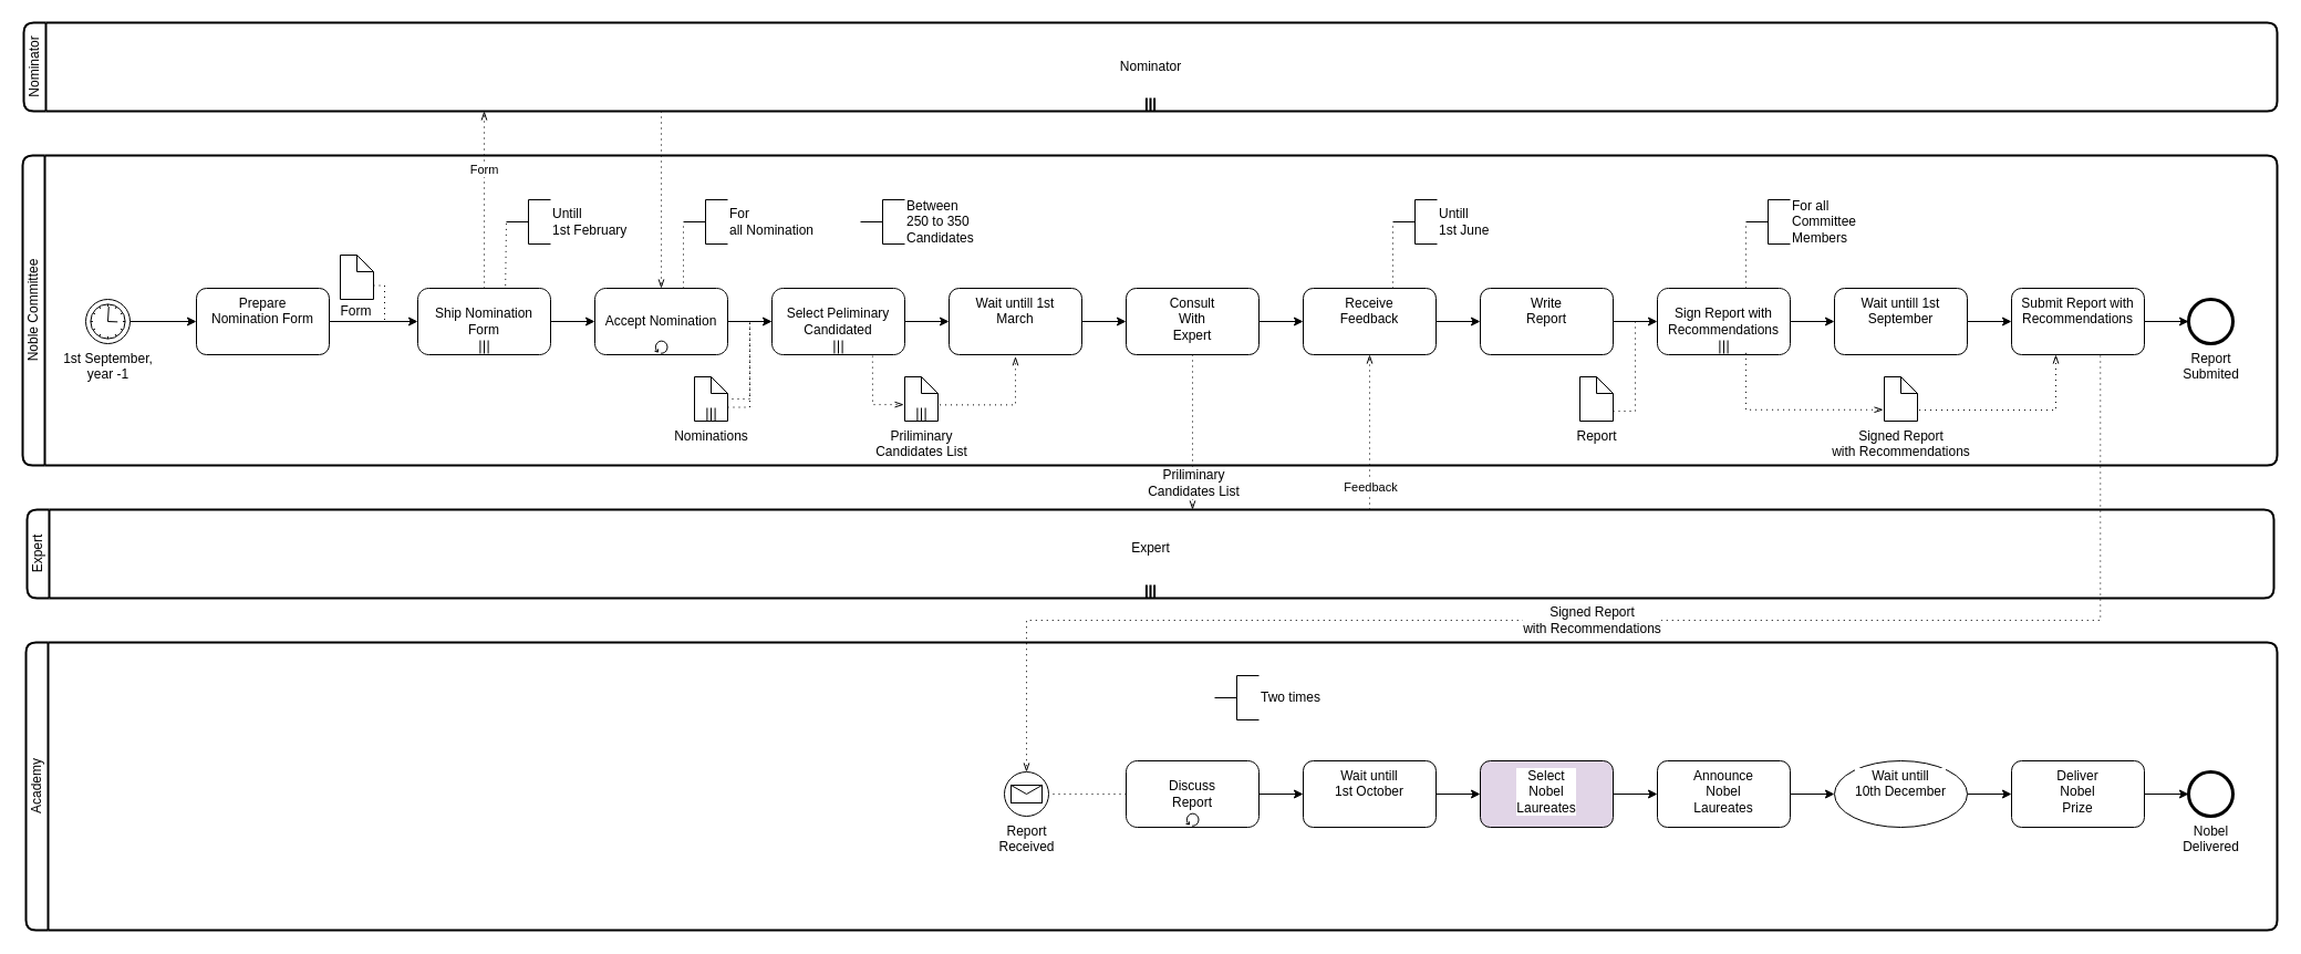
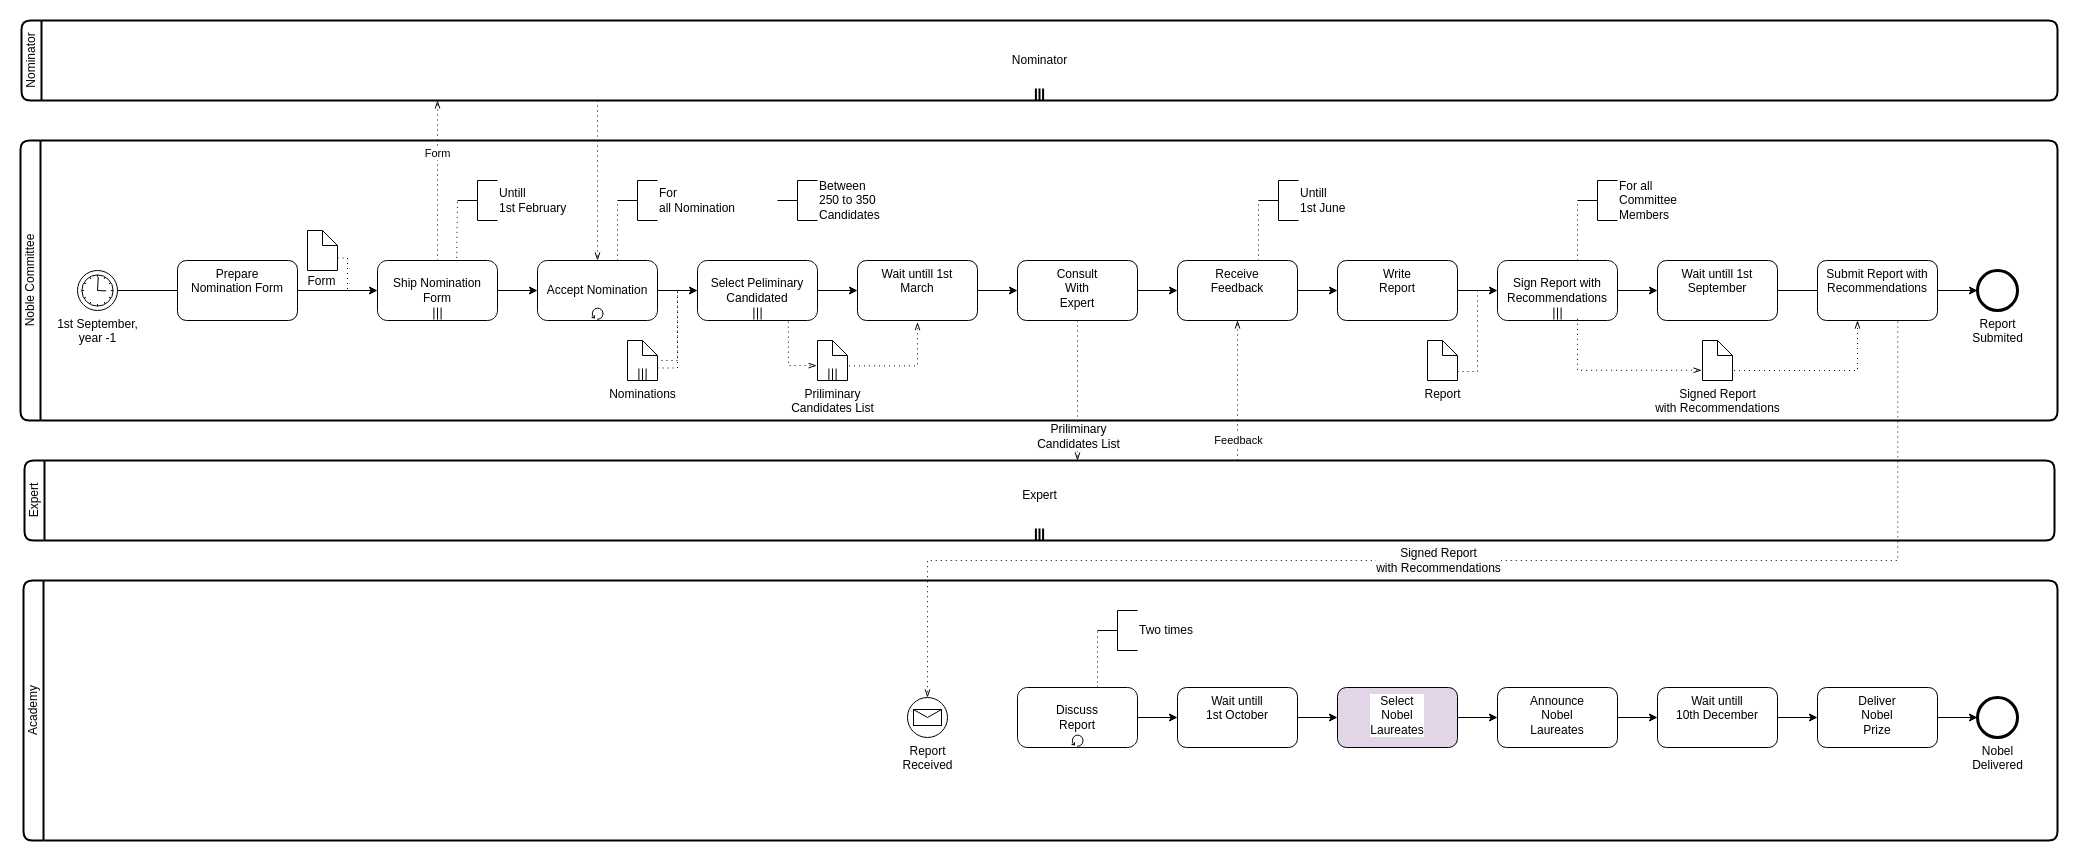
- <mxCell id="4" style="edgeStyle=orthogonalEdgeStyle;rounded=0;orthogonalLoop=1;jettySize=auto;html=1;" parent="1" source="5" target="6" edge="1"><mxGeometry relative="1" as="geometry" /></mxCell>
+ <mxCell id="4" style="edgeStyle=orthogonalEdgeStyle;rounded=0;orthogonalLoop=1;jettySize=auto;html=1;endArrow=none;" parent="1" source="5" target="6" edge="1"><mxGeometry relative="1" as="geometry" /></mxCell>
- <mxCell id="50" style="edgeStyle=orthogonalEdgeStyle;rounded=0;orthogonalLoop=1;jettySize=auto;html=1;entryX=0;entryY=0.5;entryDx=0;entryDy=0;" edge="1" parent="1" source="51" target="52"><mxGeometry relative="1" as="geometry" /></mxCell>
+ <mxCell id="50" style="edgeStyle=orthogonalEdgeStyle;rounded=0;orthogonalLoop=1;jettySize=auto;html=1;entryX=0;entryY=0.5;entryDx=0;entryDy=0;endArrow=none;" edge="1" parent="1" source="51" target="52"><mxGeometry relative="1" as="geometry" /></mxCell>
- <mxCell id="62" value="" style="edgeStyle=elbowEdgeStyle;fontSize=12;html=1;endFill=0;startFill=0;endSize=6;startSize=6;dashed=1;dashPattern=1 4;endArrow=none;startArrow=none;rounded=0;" edge="1" parent="1" target="58" source="60"><mxGeometry width="160" relative="1" as="geometry"><mxPoint x="1096" y="687" as="sourcePoint" /><mxPoint x="1137" y="680" as="targetPoint" /></mxGeometry></mxCell>
+ <mxCell id="62" value="" style="edgeStyle=elbowEdgeStyle;fontSize=12;html=1;endFill=0;startFill=0;endSize=6;startSize=6;dashed=1;dashPattern=1 4;endArrow=none;startArrow=none;rounded=0;entryX=0;entryY=0.5;entryDx=0;entryDy=0;entryPerimeter=0;" edge="1" parent="1" target="61" source="60"><mxGeometry width="160" relative="1" as="geometry"><mxPoint x="1096" y="687" as="sourcePoint" /><mxPoint x="1137" y="680" as="targetPoint" /></mxGeometry></mxCell>
- <mxCell id="76" value="Wait untill&lt;div&gt;10th December&lt;/div&gt;" style="ellipse;whiteSpace=wrap;html=1;verticalAlign=top;labelBackgroundColor=#ffffff;container=0;dropTarget=0;metaEdit=0;" vertex="1" parent="1"><mxGeometry x="1657" y="687" width="120" height="60" as="geometry" /></mxCell>
+ <mxCell id="76" value="Wait untill&lt;div&gt;10th December&lt;/div&gt;" style="whiteSpace=wrap;html=1;verticalAlign=top;labelBackgroundColor=#ffffff;container=0;dropTarget=0;metaEdit=0;rounded=1;" vertex="1" parent="1"><mxGeometry x="1657" y="687" width="120" height="60" as="geometry" /></mxCell>
